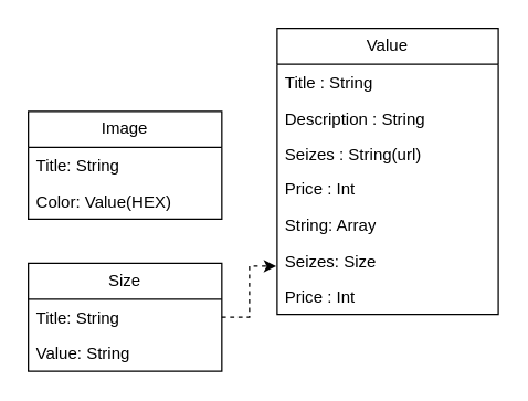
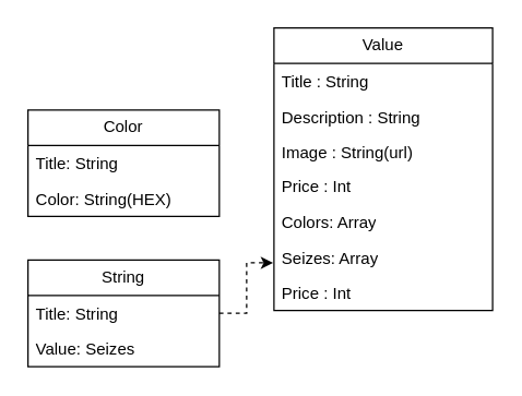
- <mxCell id="10" value="Image" style="swimlane;fontStyle=0;childLayout=stackLayout;horizontal=1;startSize=26;fillColor=none;horizontalStack=0;resizeParent=1;resizeParentMax=0;resizeLast=0;collapsible=1;marginBottom=0;whiteSpace=wrap;html=1;" vertex="1" parent="1"><mxGeometry x="20" y="80" width="140" height="78" as="geometry" /></mxCell>
+ <mxCell id="10" value="Color" style="swimlane;fontStyle=0;childLayout=stackLayout;horizontal=1;startSize=26;fillColor=none;horizontalStack=0;resizeParent=1;resizeParentMax=0;resizeLast=0;collapsible=1;marginBottom=0;whiteSpace=wrap;html=1;" vertex="1" parent="1"><mxGeometry x="20" y="80" width="140" height="78" as="geometry" /></mxCell>
- <mxCell id="5" value="Seizes : String(url)" style="text;strokeColor=none;fillColor=none;align=left;verticalAlign=top;spacingLeft=4;spacingRight=4;overflow=hidden;rotatable=0;points=[[0,0.5],[1,0.5]];portConstraint=eastwest;whiteSpace=wrap;html=1;" vertex="1" parent="2"><mxGeometry y="78" width="160" height="25" as="geometry" /></mxCell>
+ <mxCell id="5" value="Image : String(url)" style="text;strokeColor=none;fillColor=none;align=left;verticalAlign=top;spacingLeft=4;spacingRight=4;overflow=hidden;rotatable=0;points=[[0,0.5],[1,0.5]];portConstraint=eastwest;whiteSpace=wrap;html=1;" vertex="1" parent="2"><mxGeometry y="78" width="160" height="25" as="geometry" /></mxCell>
- <mxCell id="12" value="Color: Value(HEX)" style="text;strokeColor=none;fillColor=none;align=left;verticalAlign=top;spacingLeft=4;spacingRight=4;overflow=hidden;rotatable=0;points=[[0,0.5],[1,0.5]];portConstraint=eastwest;whiteSpace=wrap;html=1;" vertex="1" parent="10"><mxGeometry y="52" width="140" height="26" as="geometry" /></mxCell>
+ <mxCell id="12" value="Color: String(HEX)" style="text;strokeColor=none;fillColor=none;align=left;verticalAlign=top;spacingLeft=4;spacingRight=4;overflow=hidden;rotatable=0;points=[[0,0.5],[1,0.5]];portConstraint=eastwest;whiteSpace=wrap;html=1;" vertex="1" parent="10"><mxGeometry y="52" width="140" height="26" as="geometry" /></mxCell>
- <mxCell id="7" value="String: Array" style="text;strokeColor=none;fillColor=none;align=left;verticalAlign=top;spacingLeft=4;spacingRight=4;overflow=hidden;rotatable=0;points=[[0,0.5],[1,0.5]];portConstraint=eastwest;whiteSpace=wrap;html=1;" vertex="1" parent="2"><mxGeometry y="129" width="160" height="26" as="geometry" /></mxCell>
+ <mxCell id="7" value="Colors: Array" style="text;strokeColor=none;fillColor=none;align=left;verticalAlign=top;spacingLeft=4;spacingRight=4;overflow=hidden;rotatable=0;points=[[0,0.5],[1,0.5]];portConstraint=eastwest;whiteSpace=wrap;html=1;" vertex="1" parent="2"><mxGeometry y="129" width="160" height="26" as="geometry" /></mxCell>
- <mxCell id="8" value="Seizes: Size" style="text;strokeColor=none;fillColor=none;align=left;verticalAlign=top;spacingLeft=4;spacingRight=4;overflow=hidden;rotatable=0;points=[[0,0.5],[1,0.5]];portConstraint=eastwest;whiteSpace=wrap;html=1;" vertex="1" parent="2"><mxGeometry y="155" width="160" height="26" as="geometry" /></mxCell>
+ <mxCell id="8" value="Seizes: Array" style="text;strokeColor=none;fillColor=none;align=left;verticalAlign=top;spacingLeft=4;spacingRight=4;overflow=hidden;rotatable=0;points=[[0,0.5],[1,0.5]];portConstraint=eastwest;whiteSpace=wrap;html=1;" vertex="1" parent="2"><mxGeometry y="155" width="160" height="26" as="geometry" /></mxCell>
- <mxCell id="14" value="Size" style="swimlane;fontStyle=0;childLayout=stackLayout;horizontal=1;startSize=26;fillColor=none;horizontalStack=0;resizeParent=1;resizeParentMax=0;resizeLast=0;collapsible=1;marginBottom=0;whiteSpace=wrap;html=1;" vertex="1" parent="1"><mxGeometry x="20" y="190" width="140" height="78" as="geometry" /></mxCell>
+ <mxCell id="14" value="String" style="swimlane;fontStyle=0;childLayout=stackLayout;horizontal=1;startSize=26;fillColor=none;horizontalStack=0;resizeParent=1;resizeParentMax=0;resizeLast=0;collapsible=1;marginBottom=0;whiteSpace=wrap;html=1;" vertex="1" parent="1"><mxGeometry x="20" y="190" width="140" height="78" as="geometry" /></mxCell>
- <mxCell id="16" value="Value: String" style="text;strokeColor=none;fillColor=none;align=left;verticalAlign=top;spacingLeft=4;spacingRight=4;overflow=hidden;rotatable=0;points=[[0,0.5],[1,0.5]];portConstraint=eastwest;whiteSpace=wrap;html=1;" vertex="1" parent="14"><mxGeometry y="52" width="140" height="26" as="geometry" /></mxCell>
+ <mxCell id="16" value="Value: Seizes" style="text;strokeColor=none;fillColor=none;align=left;verticalAlign=top;spacingLeft=4;spacingRight=4;overflow=hidden;rotatable=0;points=[[0,0.5],[1,0.5]];portConstraint=eastwest;whiteSpace=wrap;html=1;" vertex="1" parent="14"><mxGeometry y="52" width="140" height="26" as="geometry" /></mxCell>
